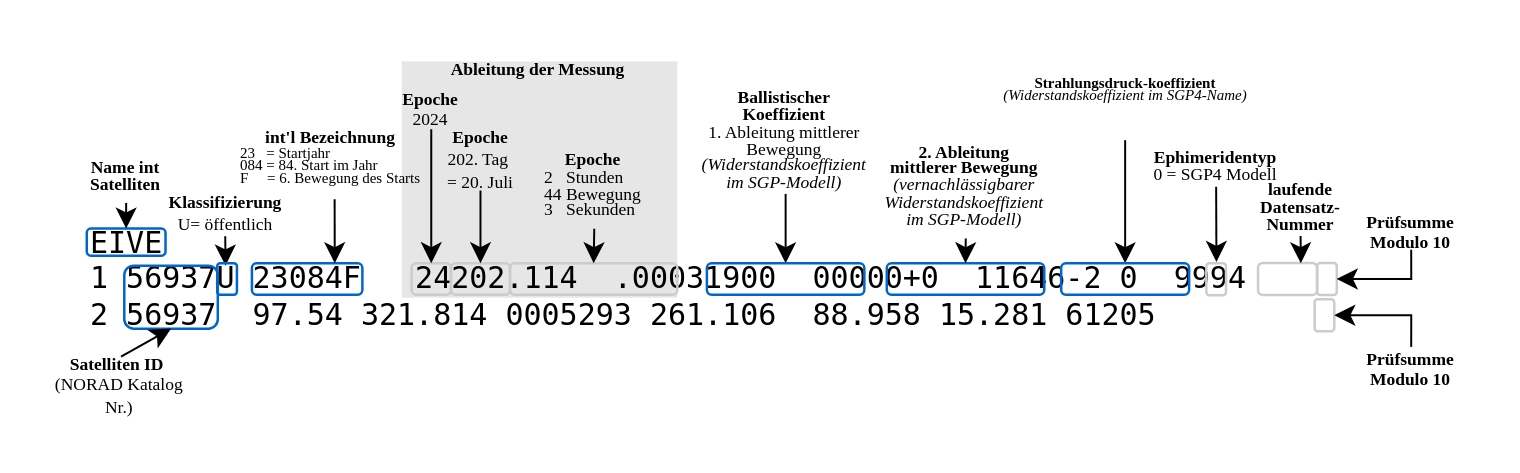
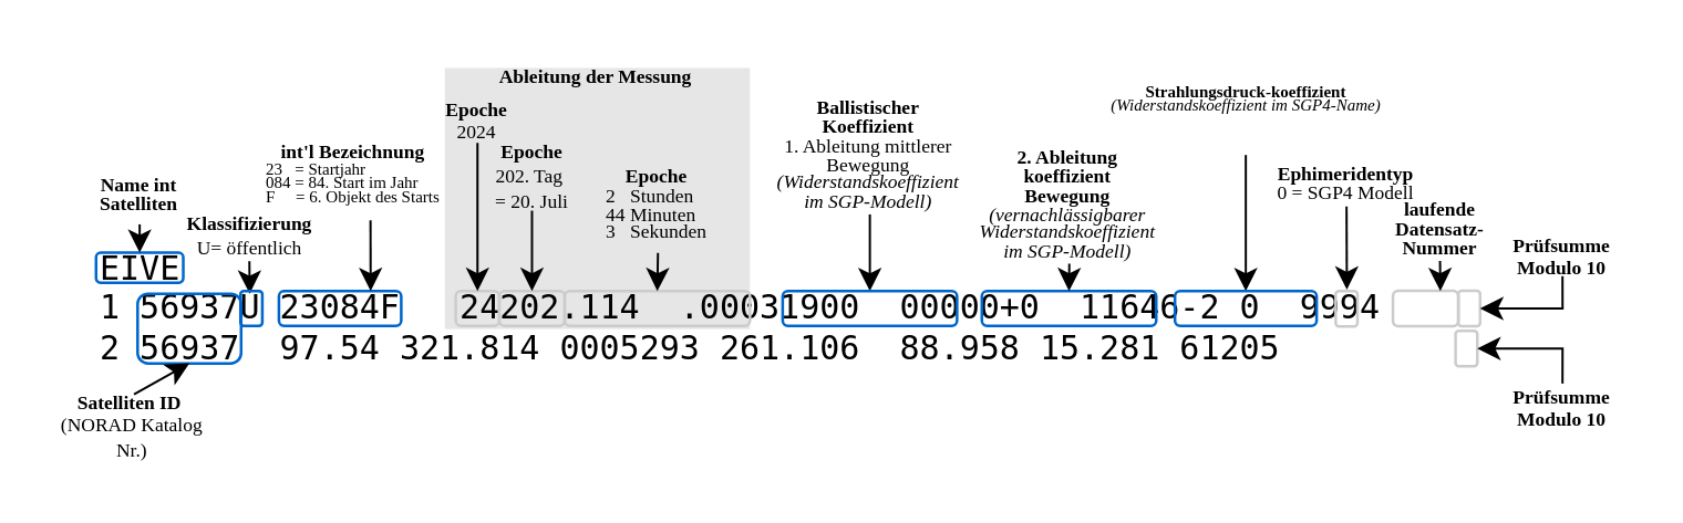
- <mxCell id="15" value="&lt;div style=&quot;text-align: center; line-height: 85%; font-size: 7px;&quot;&gt;&lt;font style=&quot;font-size: 7px;&quot;&gt;&lt;font style=&quot;font-size: 7px;&quot;&gt;&lt;b style=&quot;font-size: 7px;&quot;&gt;int'l&lt;/b&gt;&lt;/font&gt;&lt;b style=&quot;background-color: initial; font-size: 7px;&quot;&gt;&amp;nbsp;Bezeichnung&lt;/b&gt;&lt;/font&gt;&lt;/div&gt;&lt;div style=&quot;line-height: 85%; font-size: 6px;&quot;&gt;&lt;font style=&quot;font-size: 6px;&quot;&gt;&lt;span style=&quot;background-color: initial;&quot;&gt;23&amp;nbsp; &amp;nbsp;= Startjahr&lt;/span&gt;&lt;br&gt;&lt;/font&gt;&lt;/div&gt;&lt;div style=&quot;line-height: 85%; font-size: 6px;&quot;&gt;&lt;font style=&quot;font-size: 6px;&quot;&gt;084 = 84. Start im Jahr&lt;/font&gt;&lt;/div&gt;&lt;div style=&quot;line-height: 85%; font-size: 6px;&quot;&gt;&lt;font style=&quot;font-size: 6px;&quot;&gt;F&amp;nbsp; &amp;nbsp; &amp;nbsp;= 6. Bewegung des Starts&lt;/font&gt;&lt;/div&gt;" style="text;html=1;align=left;verticalAlign=middle;whiteSpace=wrap;rounded=0;fontFamily=CM Roman;fontSize=7;" parent="1" vertex="1"><mxGeometry x="94.48" y="47.59" width="77.74" height="31.5" as="geometry" /></mxCell>
+ <mxCell id="15" value="&lt;div style=&quot;text-align: center; line-height: 85%; font-size: 7px;&quot;&gt;&lt;font style=&quot;font-size: 7px;&quot;&gt;&lt;font style=&quot;font-size: 7px;&quot;&gt;&lt;b style=&quot;font-size: 7px;&quot;&gt;int'l&lt;/b&gt;&lt;/font&gt;&lt;b style=&quot;background-color: initial; font-size: 7px;&quot;&gt;&amp;nbsp;Bezeichnung&lt;/b&gt;&lt;/font&gt;&lt;/div&gt;&lt;div style=&quot;line-height: 85%; font-size: 6px;&quot;&gt;&lt;font style=&quot;font-size: 6px;&quot;&gt;&lt;span style=&quot;background-color: initial;&quot;&gt;23&amp;nbsp; &amp;nbsp;= Startjahr&lt;/span&gt;&lt;br&gt;&lt;/font&gt;&lt;/div&gt;&lt;div style=&quot;line-height: 85%; font-size: 6px;&quot;&gt;&lt;font style=&quot;font-size: 6px;&quot;&gt;084 = 84. Start im Jahr&lt;/font&gt;&lt;/div&gt;&lt;div style=&quot;line-height: 85%; font-size: 6px;&quot;&gt;&lt;font style=&quot;font-size: 6px;&quot;&gt;F&amp;nbsp; &amp;nbsp; &amp;nbsp;= 6. Objekt des Starts&lt;/font&gt;&lt;/div&gt;" style="text;html=1;align=left;verticalAlign=middle;whiteSpace=wrap;rounded=0;fontFamily=CM Roman;fontSize=7;" parent="1" vertex="1"><mxGeometry x="94.48" y="47.59" width="77.74" height="31.5" as="geometry" /></mxCell>
- <mxCell id="40" value="&lt;div style=&quot;line-height: 40%;&quot;&gt;&lt;span style=&quot;font-size: 7px;&quot;&gt;&lt;b&gt;Epoche&lt;br&gt;&lt;/b&gt;&lt;/span&gt;&lt;/div&gt;&lt;div style=&quot;text-align: left; line-height: 40%;&quot;&gt;&lt;span style=&quot;background-color: initial; font-size: 7px;&quot;&gt;2&amp;nbsp; &amp;nbsp;Stunden&lt;/span&gt;&lt;span style=&quot;font-size: 7px;&quot;&gt;&lt;br&gt;&lt;/span&gt;&lt;/div&gt;&lt;div style=&quot;line-height: 40%;&quot;&gt;&lt;div style=&quot;text-align: left;&quot;&gt;&lt;span style=&quot;font-size: 7px; background-color: initial;&quot;&gt;44 Bewegung&lt;/span&gt;&lt;/div&gt;&lt;div style=&quot;text-align: left;&quot;&gt;&lt;span style=&quot;background-color: initial; font-size: 7px;&quot;&gt;3&amp;nbsp; &amp;nbsp;Sekunden&lt;/span&gt;&lt;/div&gt;&lt;/div&gt;" style="text;html=1;align=center;verticalAlign=middle;whiteSpace=wrap;rounded=0;fontFamily=CM Roman;" parent="1" vertex="1"><mxGeometry x="215.31" y="55.47" width="43.78" height="35.43" as="geometry" /></mxCell>
+ <mxCell id="40" value="&lt;div style=&quot;line-height: 40%;&quot;&gt;&lt;span style=&quot;font-size: 7px;&quot;&gt;&lt;b&gt;Epoche&lt;br&gt;&lt;/b&gt;&lt;/span&gt;&lt;/div&gt;&lt;div style=&quot;text-align: left; line-height: 40%;&quot;&gt;&lt;span style=&quot;background-color: initial; font-size: 7px;&quot;&gt;2&amp;nbsp; &amp;nbsp;Stunden&lt;/span&gt;&lt;span style=&quot;font-size: 7px;&quot;&gt;&lt;br&gt;&lt;/span&gt;&lt;/div&gt;&lt;div style=&quot;line-height: 40%;&quot;&gt;&lt;div style=&quot;text-align: left;&quot;&gt;&lt;span style=&quot;font-size: 7px; background-color: initial;&quot;&gt;44 Minuten&lt;/span&gt;&lt;/div&gt;&lt;div style=&quot;text-align: left;&quot;&gt;&lt;span style=&quot;background-color: initial; font-size: 7px;&quot;&gt;3&amp;nbsp; &amp;nbsp;Sekunden&lt;/span&gt;&lt;/div&gt;&lt;/div&gt;" style="text;html=1;align=center;verticalAlign=middle;whiteSpace=wrap;rounded=0;fontFamily=CM Roman;" parent="1" vertex="1"><mxGeometry x="215.31" y="55.47" width="43.78" height="35.43" as="geometry" /></mxCell>
- <mxCell id="47" value="&lt;p style=&quot;line-height: 40%;&quot;&gt;&lt;span style=&quot;font-size: 7px; background-color: initial;&quot;&gt;&lt;b&gt;2. Ableitung mittlerer Bewegung&lt;br&gt;&lt;/b&gt;&lt;/span&gt;&lt;span style=&quot;background-color: initial; font-size: 7px;&quot;&gt;&lt;i&gt;(vernachlässigbarer&lt;br&gt;&lt;/i&gt;&lt;/span&gt;&lt;i style=&quot;background-color: initial; font-size: 7px;&quot;&gt;Widerstandskoeffizient im SGP-Modell)&lt;/i&gt;&lt;/p&gt;" style="text;html=1;align=center;verticalAlign=middle;whiteSpace=wrap;rounded=0;fontFamily=CM Roman;" parent="1" vertex="1"><mxGeometry x="353.207" y="51.527" width="65.19" height="43.31" as="geometry" /></mxCell>
+ <mxCell id="47" value="&lt;p style=&quot;line-height: 40%;&quot;&gt;&lt;span style=&quot;font-size: 7px; background-color: initial;&quot;&gt;&lt;b&gt;2. Ableitung koeffizient Bewegung&lt;br&gt;&lt;/b&gt;&lt;/span&gt;&lt;span style=&quot;background-color: initial; font-size: 7px;&quot;&gt;&lt;i&gt;(vernachlässigbarer&lt;br&gt;&lt;/i&gt;&lt;/span&gt;&lt;i style=&quot;background-color: initial; font-size: 7px;&quot;&gt;Widerstandskoeffizient im SGP-Modell)&lt;/i&gt;&lt;/p&gt;" style="text;html=1;align=center;verticalAlign=middle;whiteSpace=wrap;rounded=0;fontFamily=CM Roman;" parent="1" vertex="1"><mxGeometry x="353.207" y="51.527" width="65.19" height="43.31" as="geometry" /></mxCell>
